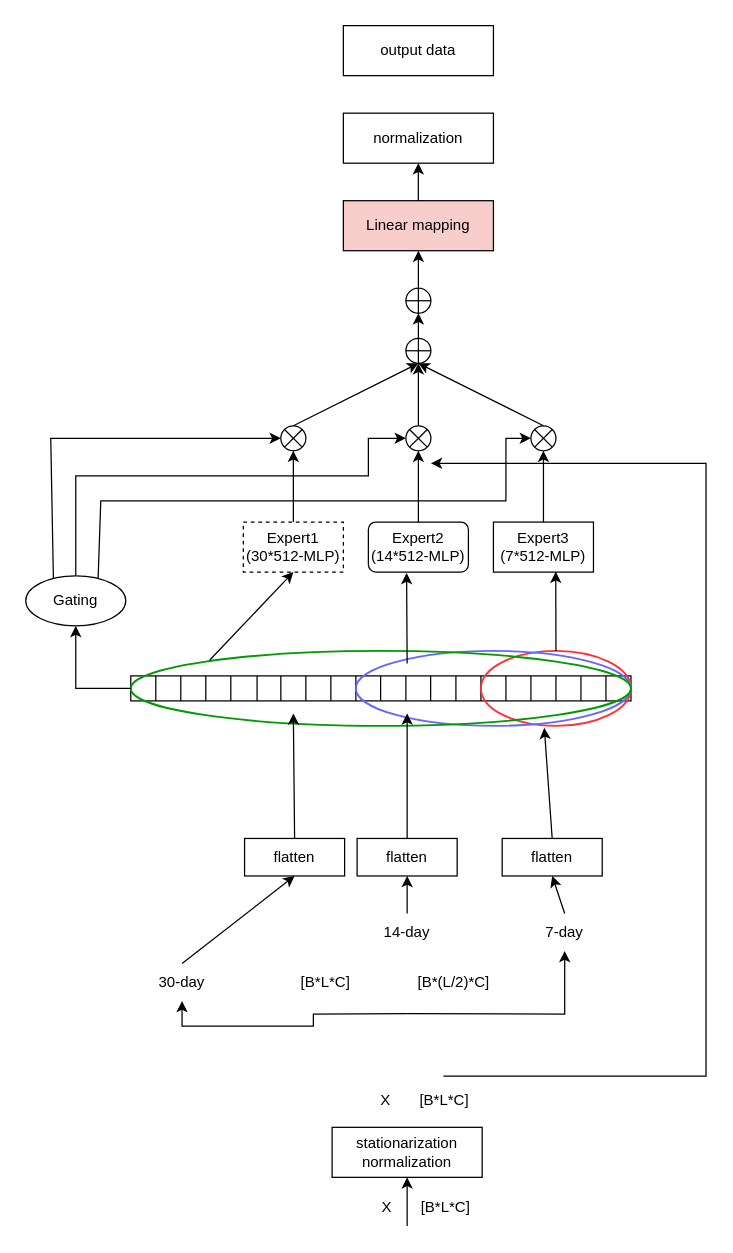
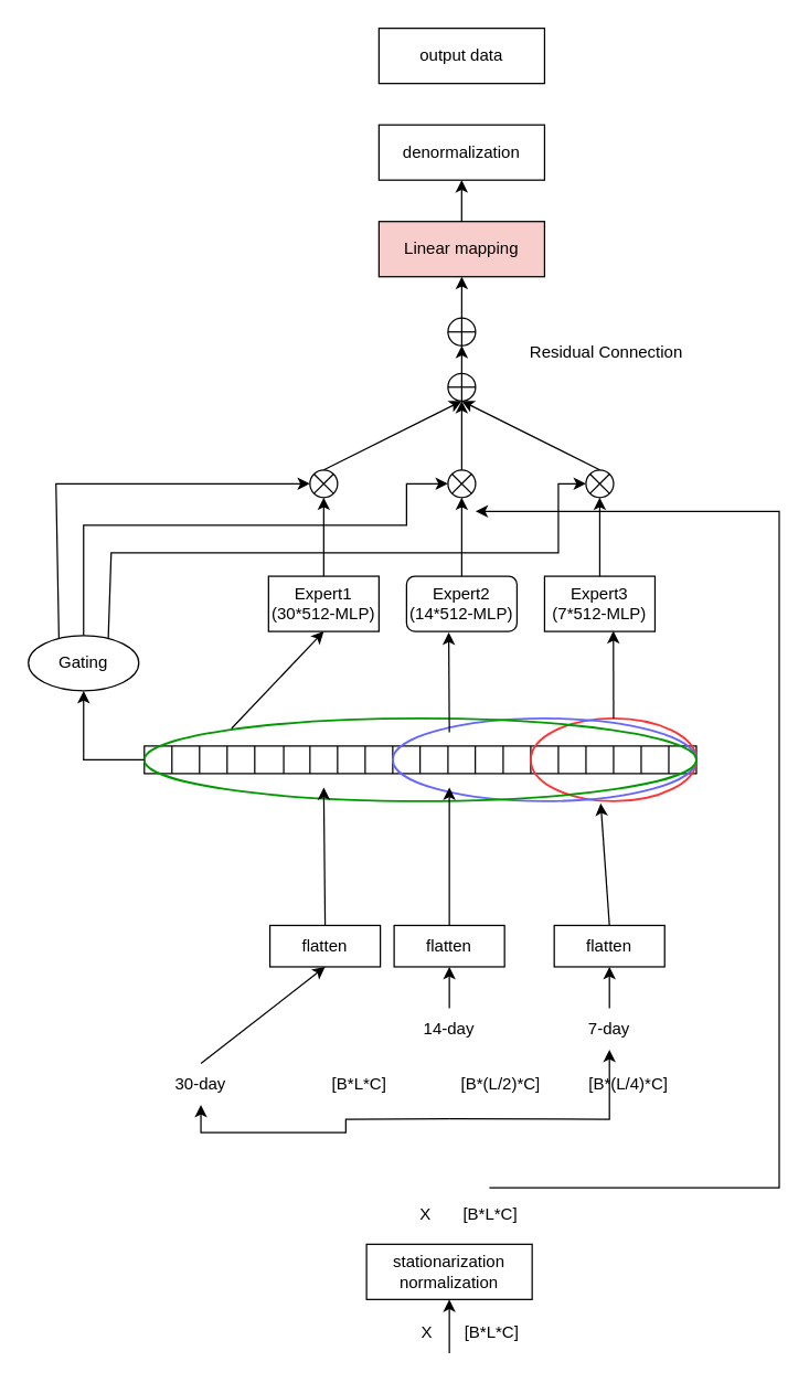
- <mxCell id="65" value="normalization" style="rounded=0;whiteSpace=wrap;html=1;" vertex="1" parent="1"><mxGeometry x="274" y="90" width="120" height="40" as="geometry" /></mxCell>
+ <mxCell id="65" value="denormalization" style="rounded=0;whiteSpace=wrap;html=1;" vertex="1" parent="1"><mxGeometry x="274" y="90" width="120" height="40" as="geometry" /></mxCell>
+ <mxCell id="63" value="Residual Connection" style="text;html=1;strokeColor=none;fillColor=none;align=center;verticalAlign=middle;whiteSpace=wrap;rounded=0;" vertex="1" parent="1"><mxGeometry x="344" y="240" width="190" height="30" as="geometry" /></mxCell>
- <mxCell id="24" value="Expert1&lt;br&gt;(30*512-MLP)" style="rounded=0;whiteSpace=wrap;html=1;dashed=1;" parent="1" vertex="1"><mxGeometry x="194" y="417" width="80" height="40" as="geometry" /></mxCell>
+ <mxCell id="24" value="Expert1&lt;br&gt;(30*512-MLP)" style="rounded=0;whiteSpace=wrap;html=1;" parent="1" vertex="1"><mxGeometry x="194" y="417" width="80" height="40" as="geometry" /></mxCell>
- <mxCell id="21" value="7-day" style="text;html=1;strokeColor=none;fillColor=none;align=center;verticalAlign=middle;whiteSpace=wrap;rounded=0;" parent="1" vertex="1"><mxGeometry x="421" y="730" width="60" height="30" as="geometry" /></mxCell>
+ <mxCell id="21" value="7-day" style="text;html=1;strokeColor=none;fillColor=none;align=center;verticalAlign=middle;whiteSpace=wrap;rounded=0;" parent="1" vertex="1"><mxGeometry x="411" y="730" width="60" height="30" as="geometry" /></mxCell>
+ <mxCell id="74" value="[B*(L/4)*C]" style="text;html=1;strokeColor=none;fillColor=none;align=center;verticalAlign=middle;whiteSpace=wrap;rounded=0;" vertex="1" parent="1"><mxGeometry x="425" y="770" width="60" height="30" as="geometry" /></mxCell>
